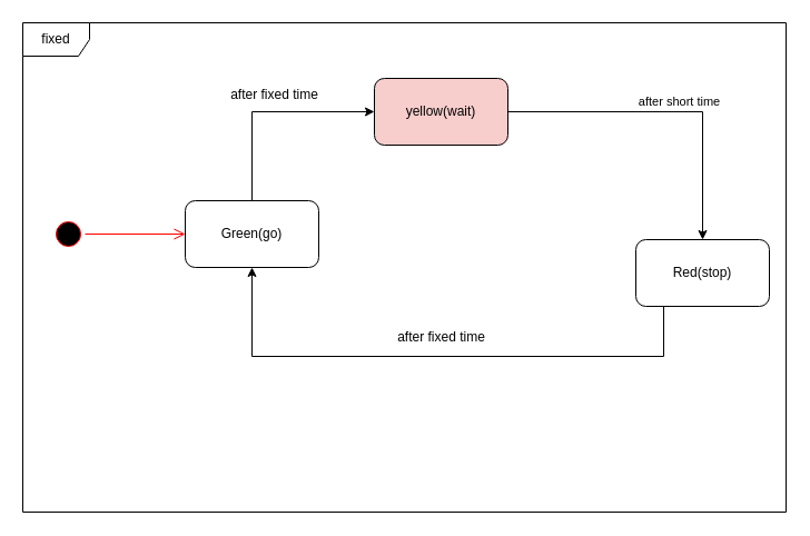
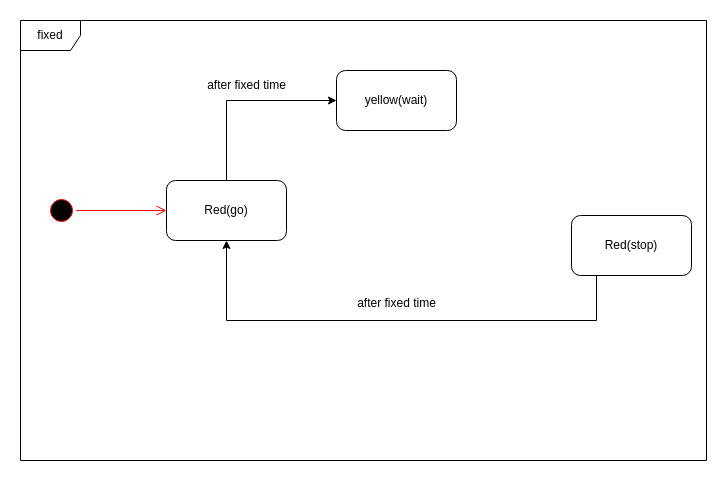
- <mxCell id="9" value="yellow(wait)" style="rounded=1;whiteSpace=wrap;html=1;fillColor=#f8cecc;" vertex="1" parent="1"><mxGeometry x="336" y="70" width="120" height="60" as="geometry" /></mxCell>
+ <mxCell id="9" value="yellow(wait)" style="rounded=1;whiteSpace=wrap;html=1;" vertex="1" parent="1"><mxGeometry x="336" y="70" width="120" height="60" as="geometry" /></mxCell>
- <mxCell id="7" style="edgeStyle=orthogonalEdgeStyle;rounded=0;orthogonalLoop=1;jettySize=auto;html=1;entryX=0.5;entryY=0;entryDx=0;entryDy=0;" edge="1" parent="1" source="9" target="11"><mxGeometry relative="1" as="geometry" /></mxCell>
- <mxCell id="8" value="after short time" style="edgeLabel;html=1;align=center;verticalAlign=middle;resizable=0;points=[];" vertex="1" connectable="0" parent="7"><mxGeometry x="0.054" y="-2" relative="1" as="geometry"><mxPoint y="-12" as="offset" /></mxGeometry></mxCell>
- <mxCell id="6" value="Green(go)" style="rounded=1;whiteSpace=wrap;html=1;" vertex="1" parent="1"><mxGeometry x="166" y="180" width="120" height="60" as="geometry" /></mxCell>
+ <mxCell id="6" value="Red(go)" style="rounded=1;whiteSpace=wrap;html=1;" vertex="1" parent="1"><mxGeometry x="166" y="180" width="120" height="60" as="geometry" /></mxCell>
